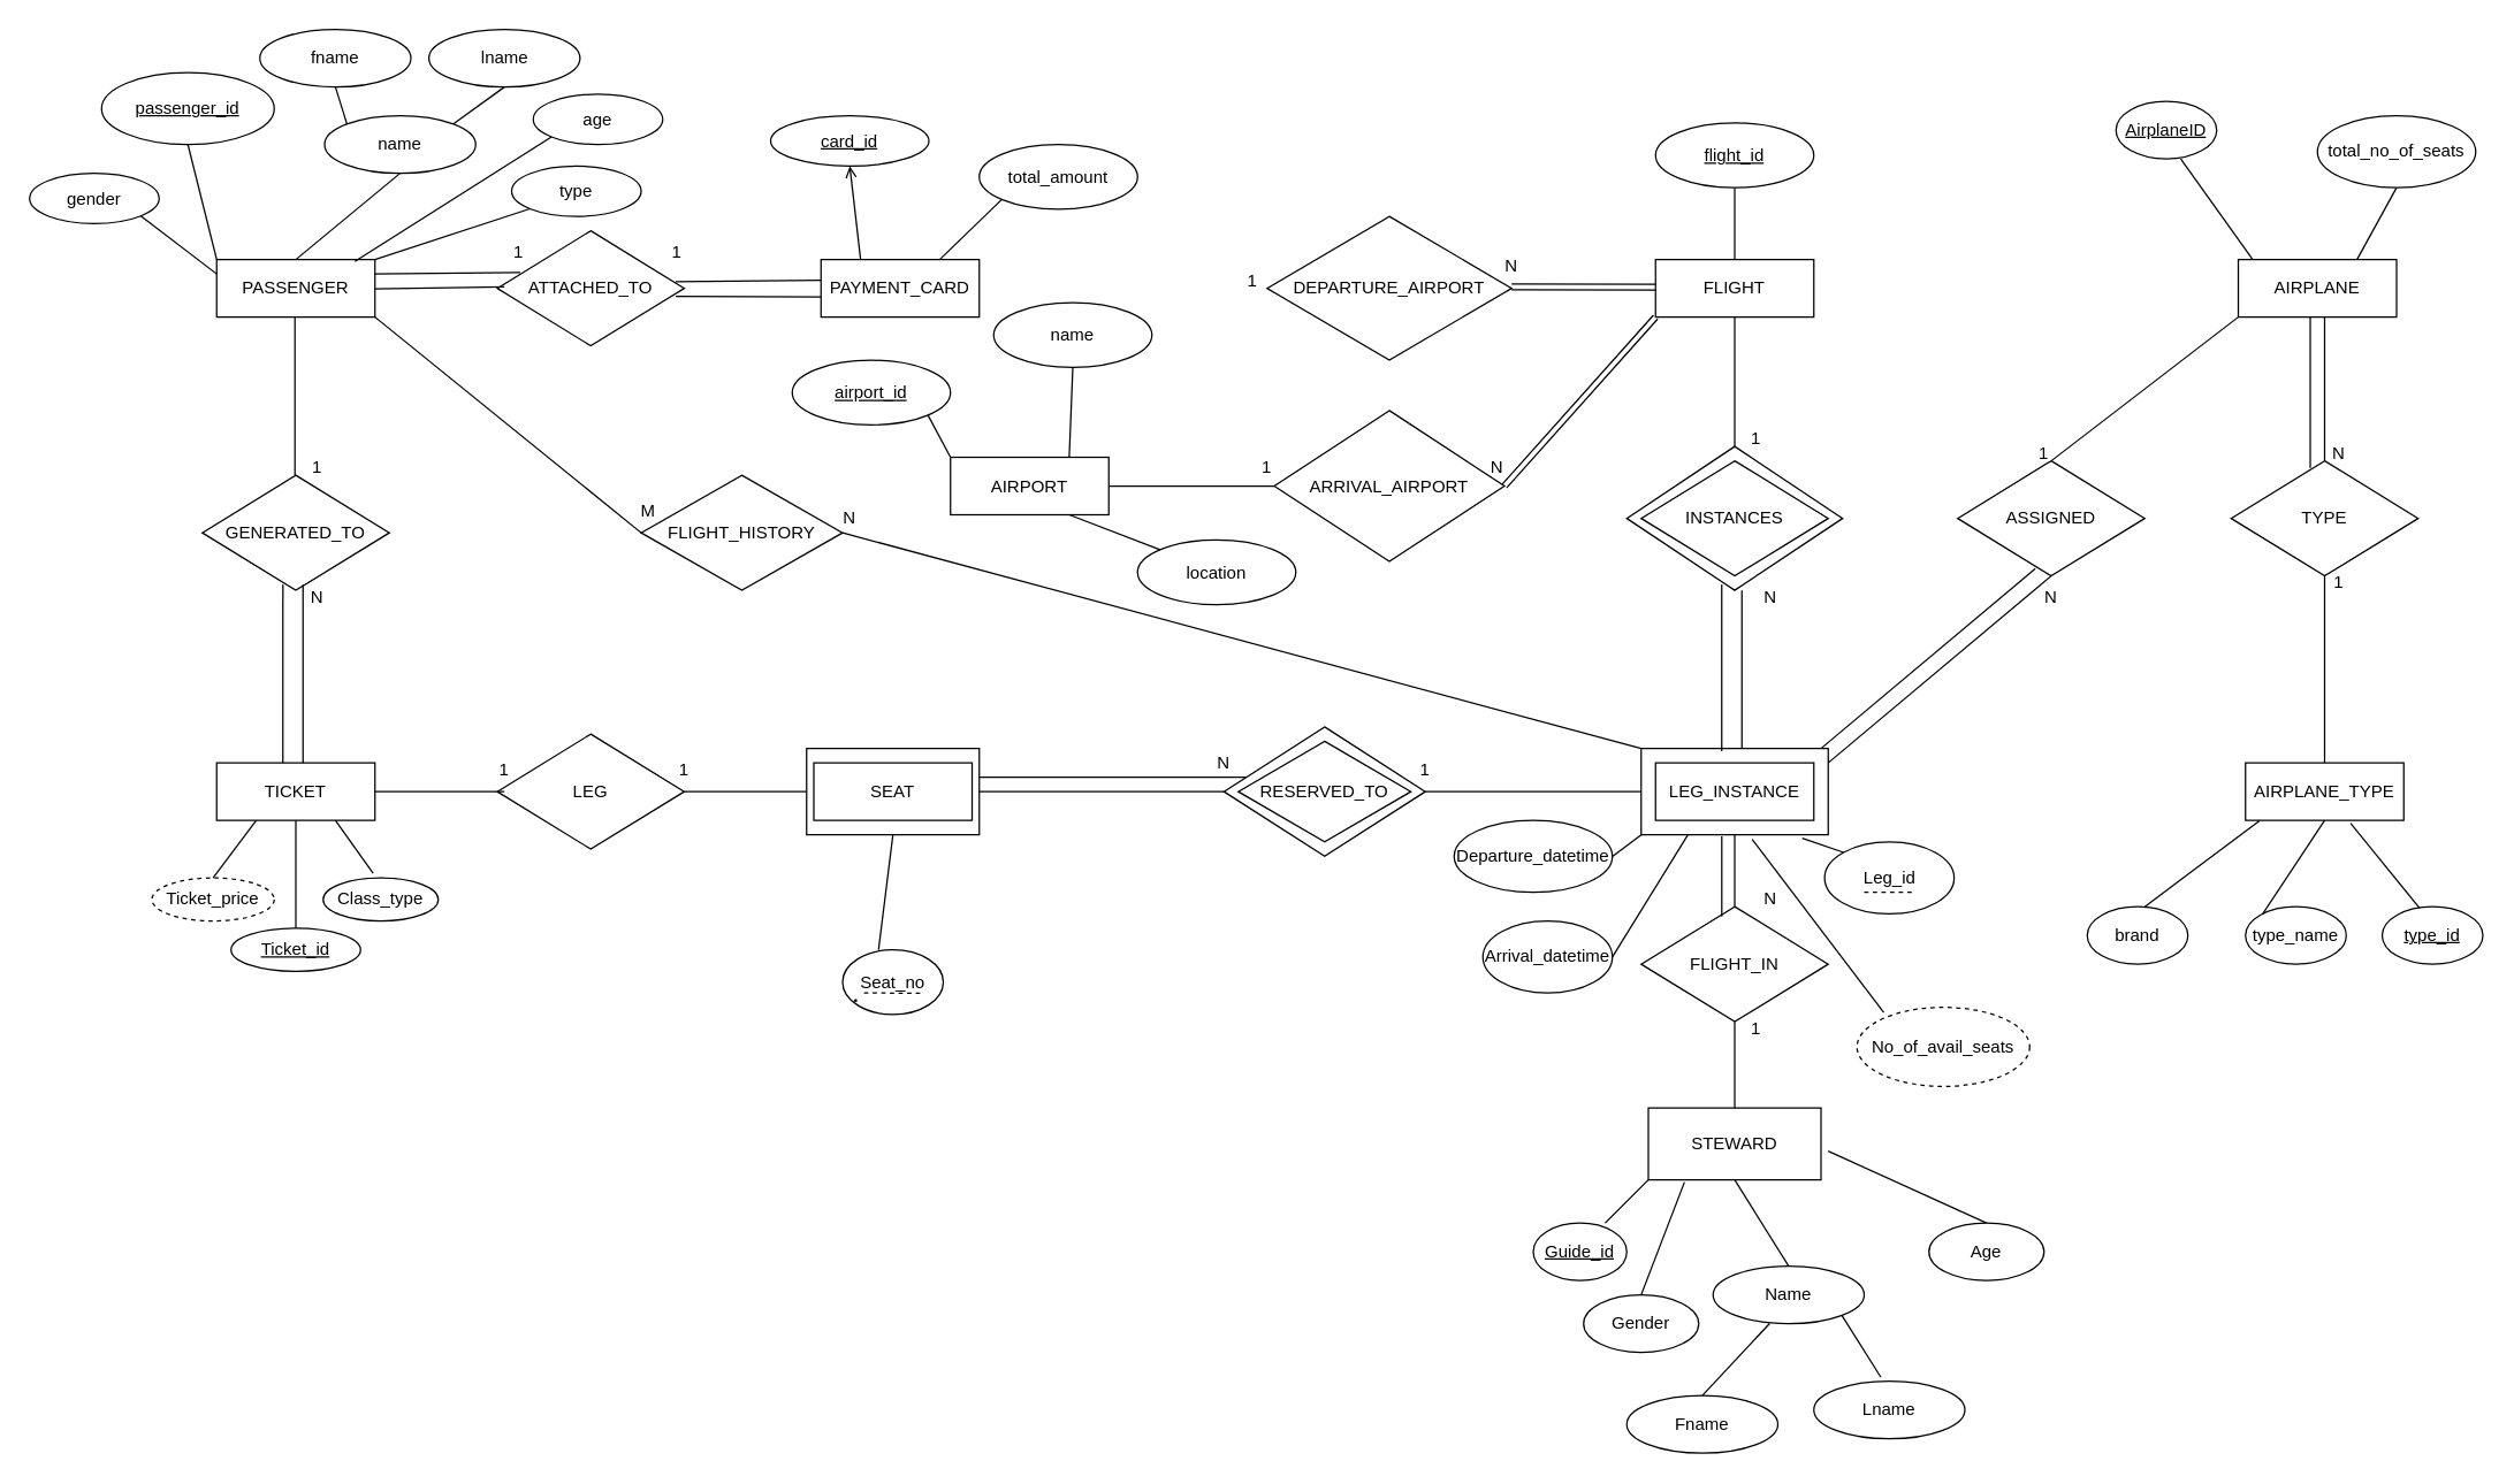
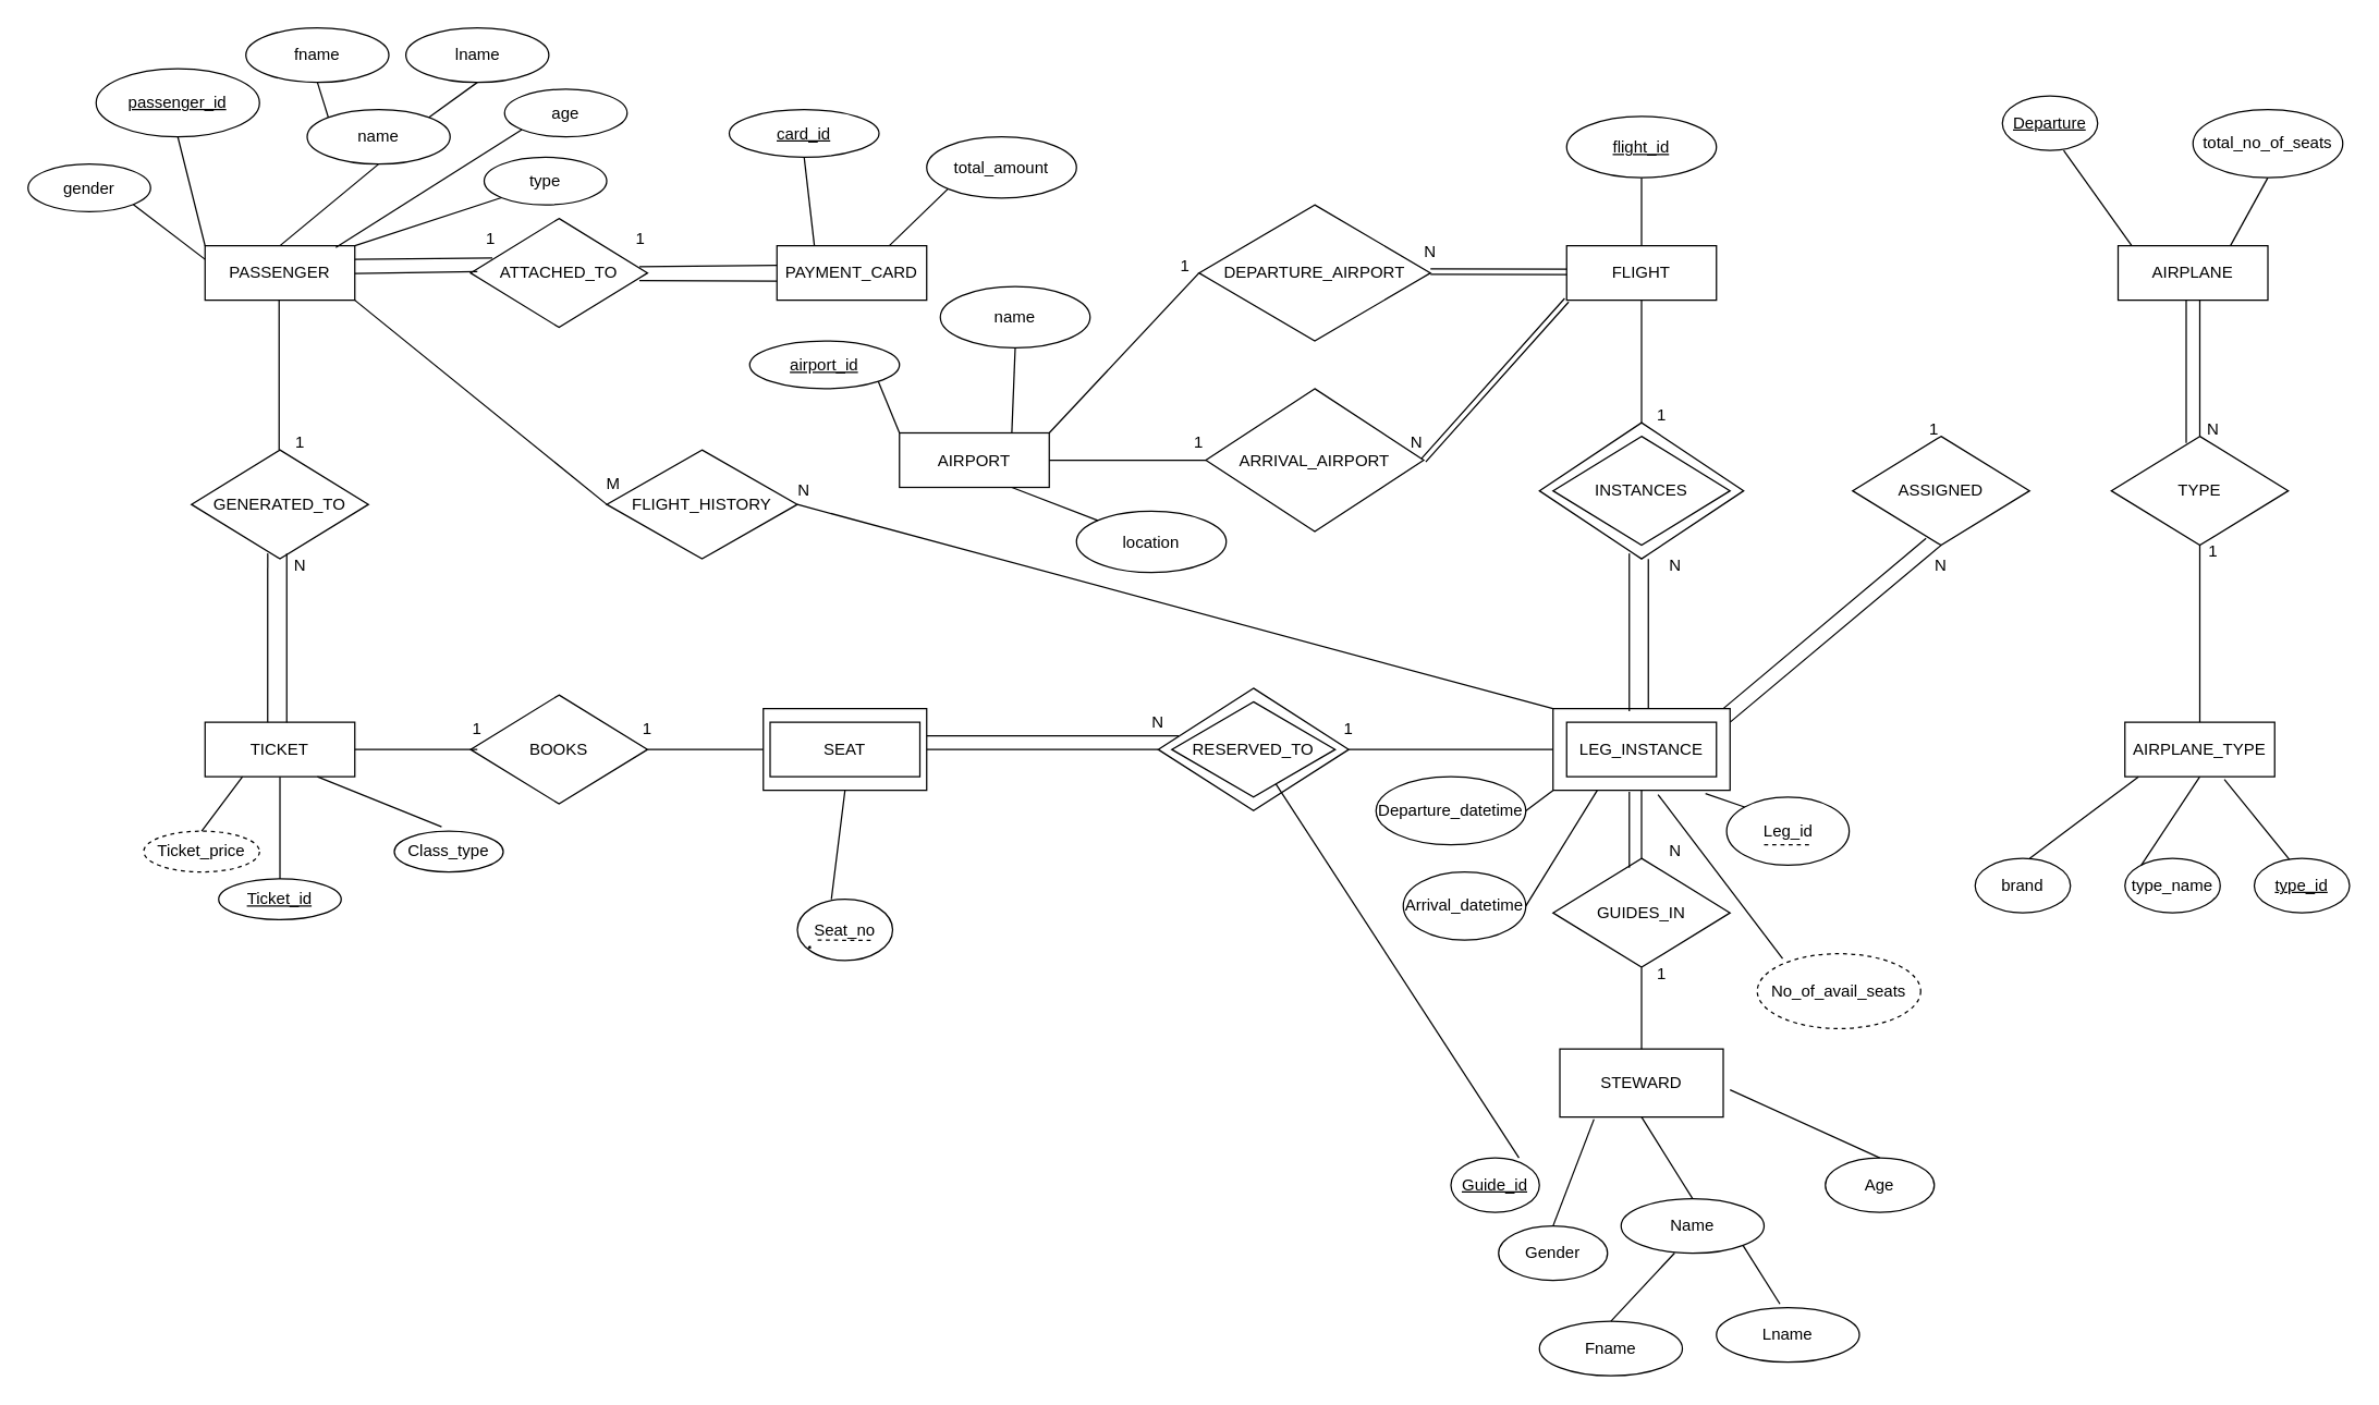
- <mxCell id="97" value="&lt;u&gt;AirplaneID&lt;/u&gt;" style="ellipse;whiteSpace=wrap;html=1;" vertex="1" parent="1"><mxGeometry x="1470" y="70" width="70" height="40" as="geometry" /></mxCell>
+ <mxCell id="97" value="&lt;u&gt;Departure&lt;/u&gt;" style="ellipse;whiteSpace=wrap;html=1;" vertex="1" parent="1"><mxGeometry x="1470" y="70" width="70" height="40" as="geometry" /></mxCell>
- <mxCell id="86" value="" style="endArrow=open;html=1;rounded=0;entryX=0.5;entryY=1;entryDx=0;entryDy=0;exitX=0.25;exitY=0;exitDx=0;exitDy=0;" edge="1" parent="1" source="10" target="103"><mxGeometry width="50" height="50" relative="1" as="geometry"><mxPoint x="890" y="490" as="sourcePoint" /><mxPoint x="940" y="440" as="targetPoint" /></mxGeometry></mxCell>
+ <mxCell id="86" value="" style="endArrow=none;html=1;rounded=0;entryX=0.5;entryY=1;entryDx=0;entryDy=0;exitX=0.25;exitY=0;exitDx=0;exitDy=0;" edge="1" parent="1" source="10" target="103"><mxGeometry width="50" height="50" relative="1" as="geometry"><mxPoint x="890" y="490" as="sourcePoint" /><mxPoint x="940" y="440" as="targetPoint" /></mxGeometry></mxCell>
+ <mxCell id="68" value="" style="endArrow=none;html=1;rounded=0;entryX=0;entryY=0.5;entryDx=0;entryDy=0;exitX=1;exitY=0;exitDx=0;exitDy=0;" edge="1" parent="1" source="7" target="65"><mxGeometry width="50" height="50" relative="1" as="geometry"><mxPoint x="750" y="530" as="sourcePoint" /><mxPoint x="800" y="480" as="targetPoint" /></mxGeometry></mxCell>
- <mxCell id="59" value="" style="endArrow=none;html=1;rounded=0;entryX=0;entryY=1;entryDx=0;entryDy=0;exitX=0.5;exitY=0;exitDx=0;exitDy=0;" edge="1" parent="1" source="58" target="8"><mxGeometry width="50" height="50" relative="1" as="geometry"><mxPoint x="1060" y="470" as="sourcePoint" /><mxPoint x="1110" y="420" as="targetPoint" /></mxGeometry></mxCell>
- <mxCell id="117" value="&lt;u&gt;airport_id&lt;/u&gt;" style="ellipse;whiteSpace=wrap;html=1;" vertex="1" parent="1"><mxGeometry x="550" y="250" width="110" height="45" as="geometry" /></mxCell>
+ <mxCell id="117" value="&lt;u&gt;airport_id&lt;/u&gt;" style="ellipse;whiteSpace=wrap;html=1;" vertex="1" parent="1"><mxGeometry x="550" y="250" width="110" height="35" as="geometry" /></mxCell>
- <mxCell id="40" value="LEG" style="rhombus;whiteSpace=wrap;html=1;" vertex="1" parent="1"><mxGeometry x="345" y="510" width="130" height="80" as="geometry" /></mxCell>
+ <mxCell id="40" value="BOOKS" style="rhombus;whiteSpace=wrap;html=1;" vertex="1" parent="1"><mxGeometry x="345" y="510" width="130" height="80" as="geometry" /></mxCell>
- <mxCell id="88" value="Class_type" style="ellipse;whiteSpace=wrap;html=1;" vertex="1" parent="1"><mxGeometry x="224" y="610" width="80" height="30" as="geometry" /></mxCell>
+ <mxCell id="88" value="Class_type" style="ellipse;whiteSpace=wrap;html=1;" vertex="1" parent="1"><mxGeometry x="289" y="610" width="80" height="30" as="geometry" /></mxCell>
- <mxCell id="52" value="FLIGHT_IN" style="rhombus;whiteSpace=wrap;html=1;" vertex="1" parent="1"><mxGeometry x="1140" y="630" width="130" height="80" as="geometry" /></mxCell>
+ <mxCell id="52" value="GUIDES_IN" style="rhombus;whiteSpace=wrap;html=1;" vertex="1" parent="1"><mxGeometry x="1140" y="630" width="130" height="80" as="geometry" /></mxCell>
- <mxCell id="100" value="" style="endArrow=none;html=1;rounded=0;exitX=0.769;exitY=0;exitDx=0;exitDy=0;exitPerimeter=0;entryX=0;entryY=1;entryDx=0;entryDy=0;" edge="1" parent="1" source="101" target="51"><mxGeometry width="50" height="50" relative="1" as="geometry"><mxPoint x="1230" y="850" as="sourcePoint" /><mxPoint x="1280" y="800" as="targetPoint" /></mxGeometry></mxCell>
+ <mxCell id="100" value="" style="endArrow=none;html=1;rounded=0;exitX=0.769;exitY=0;exitDx=0;exitDy=0;exitPerimeter=0;" edge="1" parent="1" source="101" target="34"><mxGeometry width="50" height="50" relative="1" as="geometry"><mxPoint x="1230" y="850" as="sourcePoint" /><mxPoint x="1280" y="800" as="targetPoint" /></mxGeometry></mxCell>
